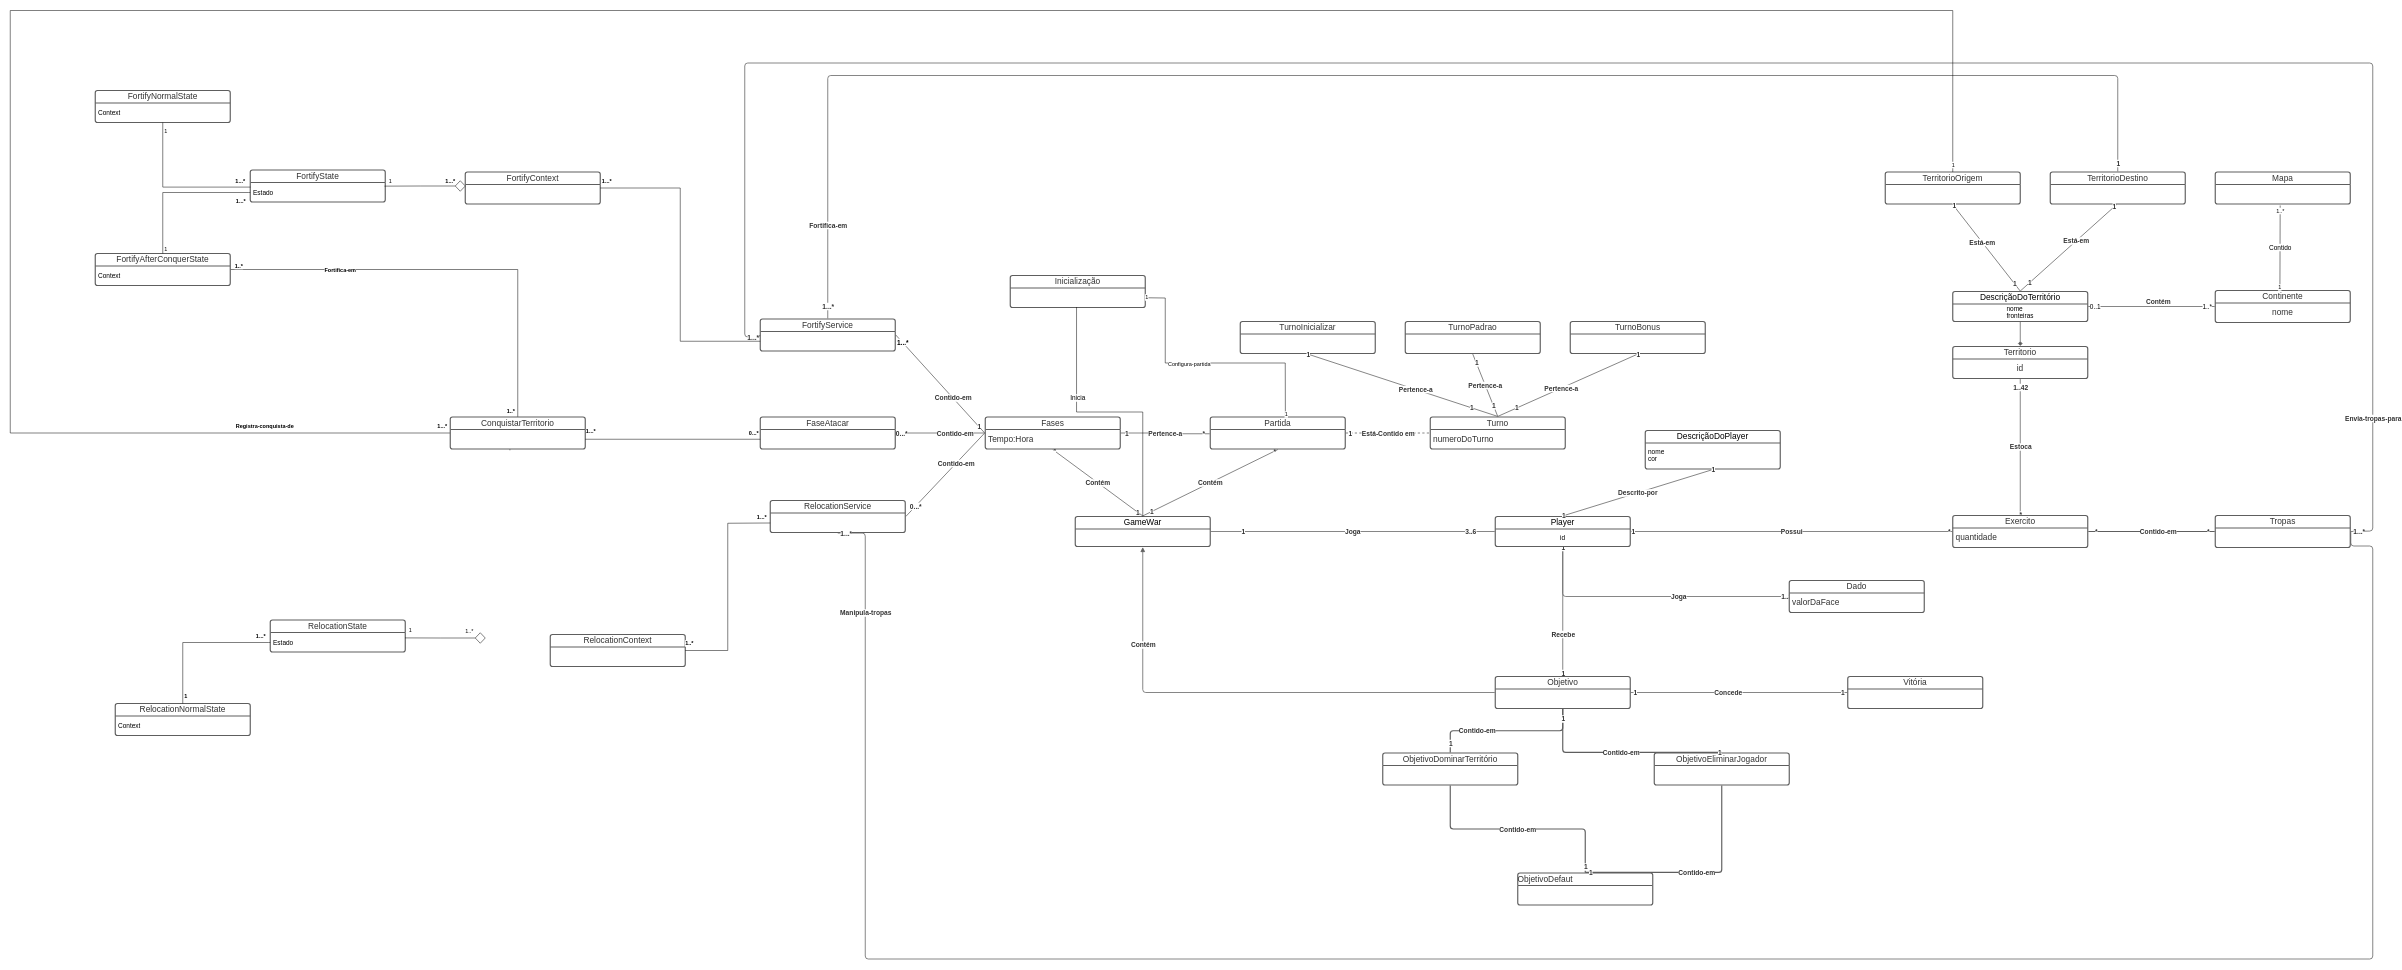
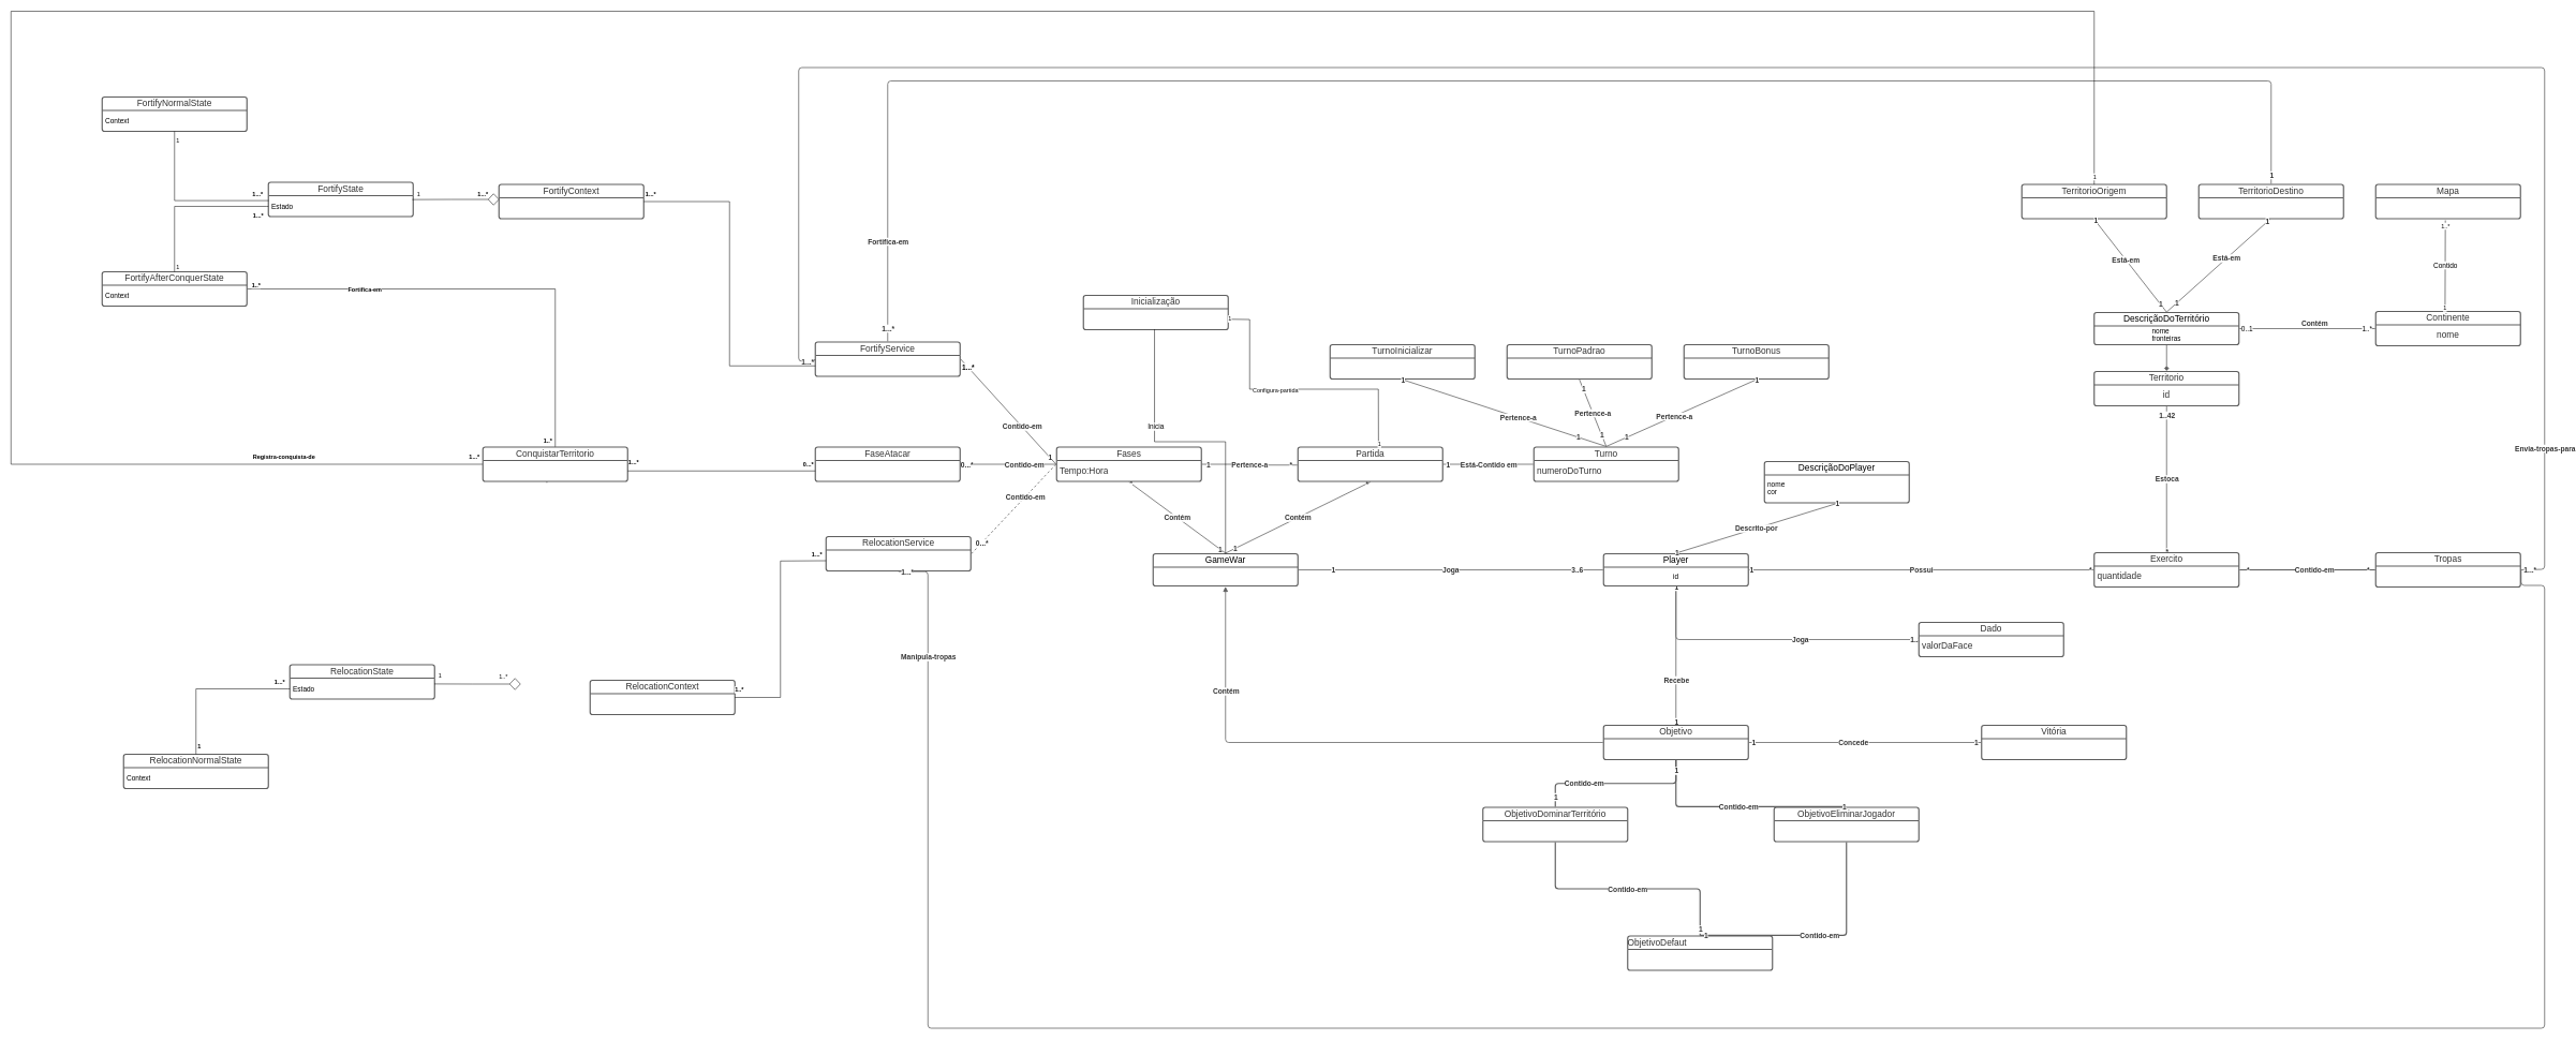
- <mxCell id="124" value="" style="html=1;jettySize=18;whiteSpace=wrap;fontSize=13;strokeColor=#5E5E5E;strokeWidth=1.5;rounded=1;arcSize=12;edgeStyle=orthogonalEdgeStyle;startArrow=none;endArrow=none;exitX=1.004;exitY=0.5;exitPerimeter=0;entryX=-0.004;entryY=0.5;entryPerimeter=0;lucidId=-mKAu3pHkbzo;align=center;dashed=1;" edge="1" parent="1" source="31" target="122"><mxGeometry width="100" height="100" relative="1" as="geometry"><Array as="points" /></mxGeometry></mxCell>
+ <mxCell id="124" value="" style="html=1;jettySize=18;whiteSpace=wrap;fontSize=13;strokeColor=#5E5E5E;strokeWidth=1.5;rounded=1;arcSize=12;edgeStyle=orthogonalEdgeStyle;startArrow=none;endArrow=none;exitX=1.004;exitY=0.5;exitPerimeter=0;entryX=-0.004;entryY=0.5;entryPerimeter=0;lucidId=-mKAu3pHkbzo;align=center;" edge="1" parent="1" source="31" target="122"><mxGeometry width="100" height="100" relative="1" as="geometry"><Array as="points" /></mxGeometry></mxCell>
- <mxCell id="56" value="" style="html=1;jettySize=18;whiteSpace=wrap;fontSize=13;strokeColor=#5E5E5E;strokeWidth=1.5;rounded=0;startArrow=none;endArrow=none;exitX=1.004;exitY=0.5;exitPerimeter=0;entryX=-0.004;entryY=0.5;entryPerimeter=0;lucidId=l5fAMesn.4vy;align=center;" edge="1" parent="1" source="47" target="25"><mxGeometry width="100" height="100" relative="1" as="geometry"><Array as="points" /></mxGeometry></mxCell>
+ <mxCell id="56" value="" style="html=1;jettySize=18;whiteSpace=wrap;fontSize=13;strokeColor=#5E5E5E;strokeWidth=1.5;rounded=0;startArrow=none;endArrow=none;exitX=1.004;exitY=0.5;exitPerimeter=0;entryX=-0.004;entryY=0.5;entryPerimeter=0;lucidId=l5fAMesn.4vy;align=center;dashed=1;" edge="1" parent="1" source="47" target="25"><mxGeometry width="100" height="100" relative="1" as="geometry"><Array as="points" /></mxGeometry></mxCell>
